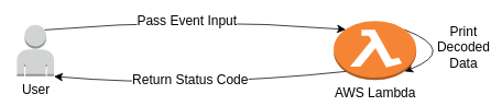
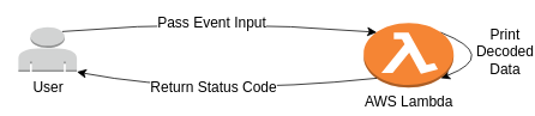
- <mxCell id="5" value="User" style="outlineConnect=0;dashed=0;verticalLabelPosition=bottom;verticalAlign=top;align=center;html=1;shape=mxgraph.aws3.user;fillColor=#D2D3D3;gradientColor=none;fontSize=16;" vertex="1" parent="1"><mxGeometry x="20" y="29.5" width="45" height="63" as="geometry" /></mxCell>
+ <mxCell id="5" value="User" style="outlineConnect=0;dashed=0;verticalLabelPosition=bottom;verticalAlign=top;align=center;html=1;shape=mxgraph.aws3.user;fillColor=#D2D3D3;gradientColor=none;fontSize=16;" vertex="1" parent="1"><mxGeometry x="20" y="29.5" width="65" height="50" as="geometry" /></mxCell>
